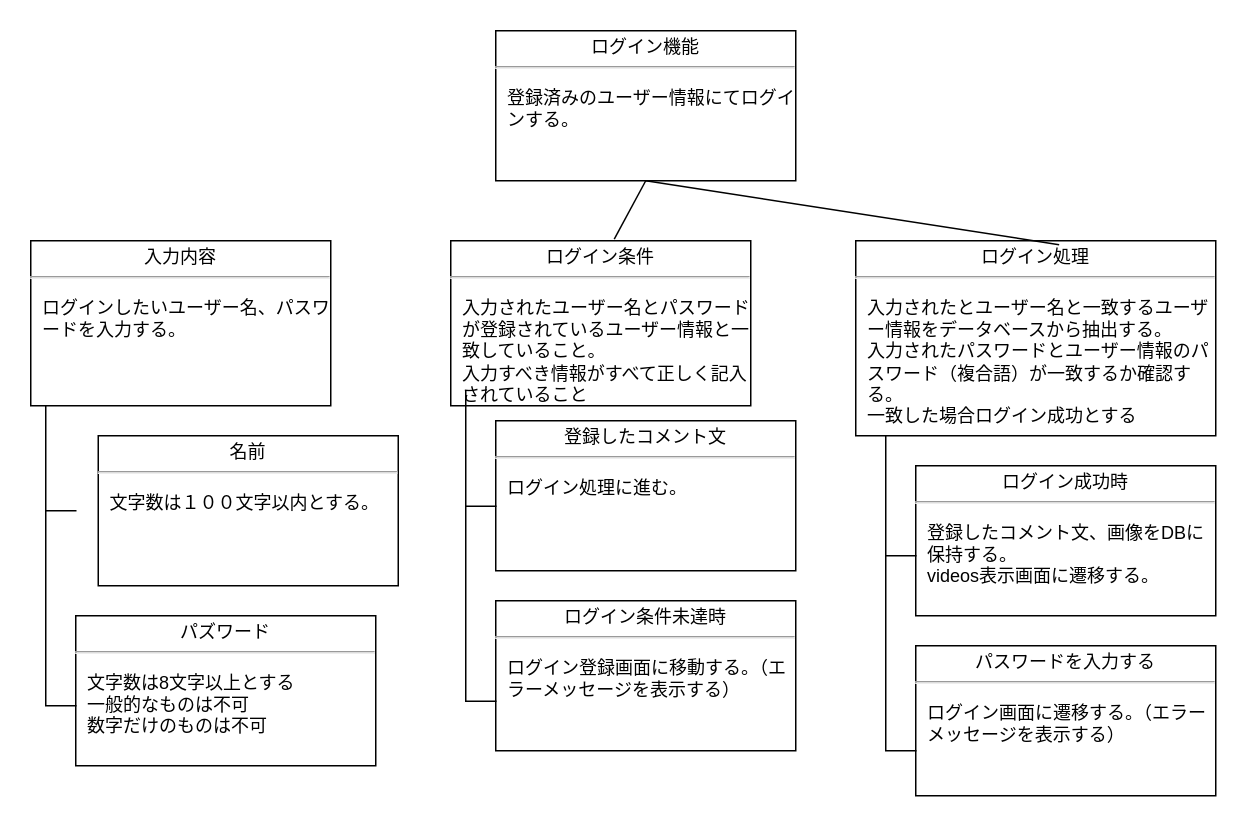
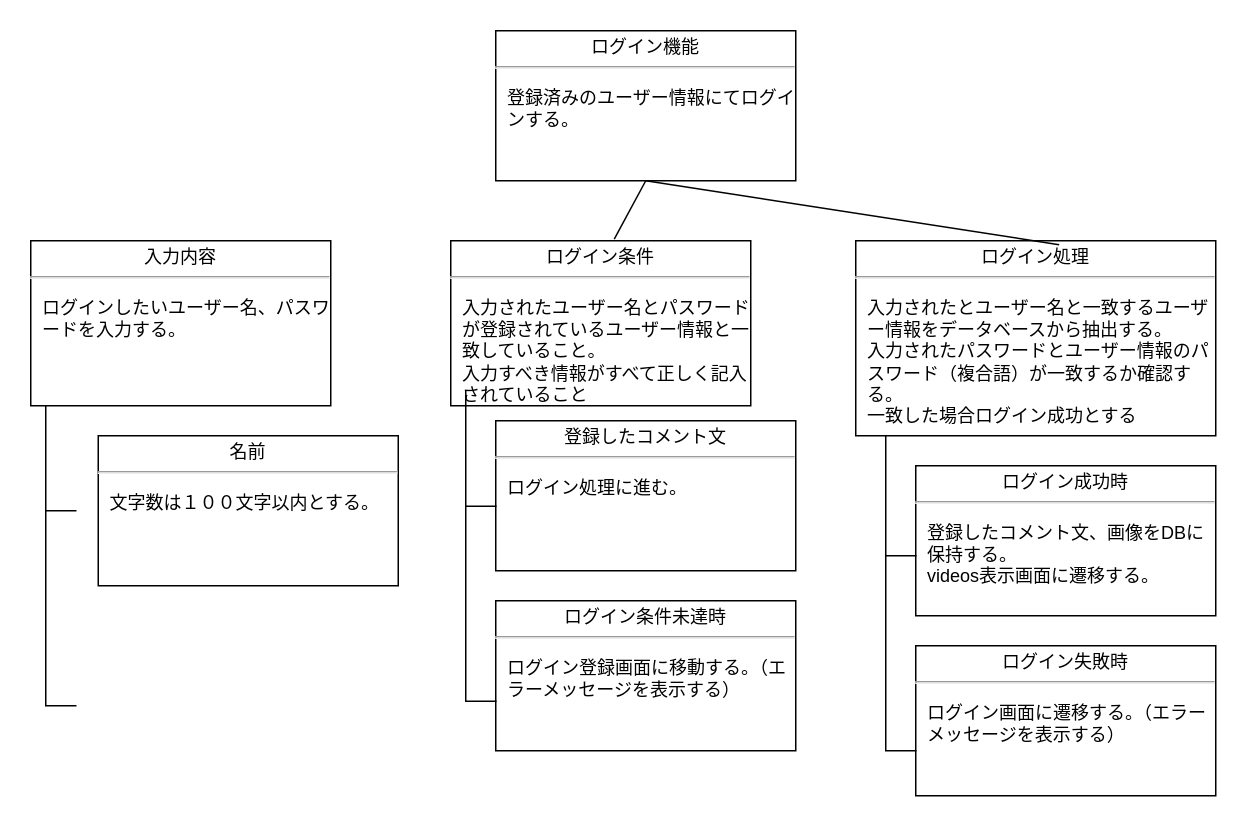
- <mxCell id="11" value="&lt;p style=&quot;margin: 0px ; margin-top: 4px ; text-align: center&quot;&gt;パスワードを入力する&lt;/p&gt;&lt;hr&gt;&lt;p&gt;&lt;/p&gt;&lt;p style=&quot;margin: 0px ; margin-left: 8px ; text-align: left&quot;&gt;ログイン画面に遷移する。（エラーメッセージを表示する）&lt;/p&gt;" style="shape=rect;overflow=fill;html=1;whiteSpace=wrap;align=center;" parent="1" vertex="1"><mxGeometry x="610" y="430" width="200" height="100" as="geometry" /></mxCell>
+ <mxCell id="11" value="&lt;p style=&quot;margin: 0px ; margin-top: 4px ; text-align: center&quot;&gt;ログイン失敗時&lt;/p&gt;&lt;hr&gt;&lt;p&gt;&lt;/p&gt;&lt;p style=&quot;margin: 0px ; margin-left: 8px ; text-align: left&quot;&gt;ログイン画面に遷移する。（エラーメッセージを表示する）&lt;/p&gt;" style="shape=rect;overflow=fill;html=1;whiteSpace=wrap;align=center;" parent="1" vertex="1"><mxGeometry x="610" y="430" width="200" height="100" as="geometry" /></mxCell>
- <mxCell id="9" value="&lt;p style=&quot;margin: 0px ; margin-top: 4px ; text-align: center&quot;&gt;パズワード&lt;/p&gt;&lt;hr&gt;&lt;p&gt;&lt;/p&gt;&lt;p style=&quot;margin: 0px ; margin-left: 8px ; text-align: left&quot;&gt;文字数は8文字以上とする&lt;/p&gt;&lt;p style=&quot;margin: 0px ; margin-left: 8px ; text-align: left&quot;&gt;一般的なものは不可&lt;/p&gt;&lt;p style=&quot;margin: 0px ; margin-left: 8px ; text-align: left&quot;&gt;数字だけのものは不可&lt;/p&gt;" style="shape=rect;overflow=fill;html=1;whiteSpace=wrap;align=center;" parent="1" vertex="1"><mxGeometry x="50" y="410" width="200" height="100" as="geometry" /></mxCell>
